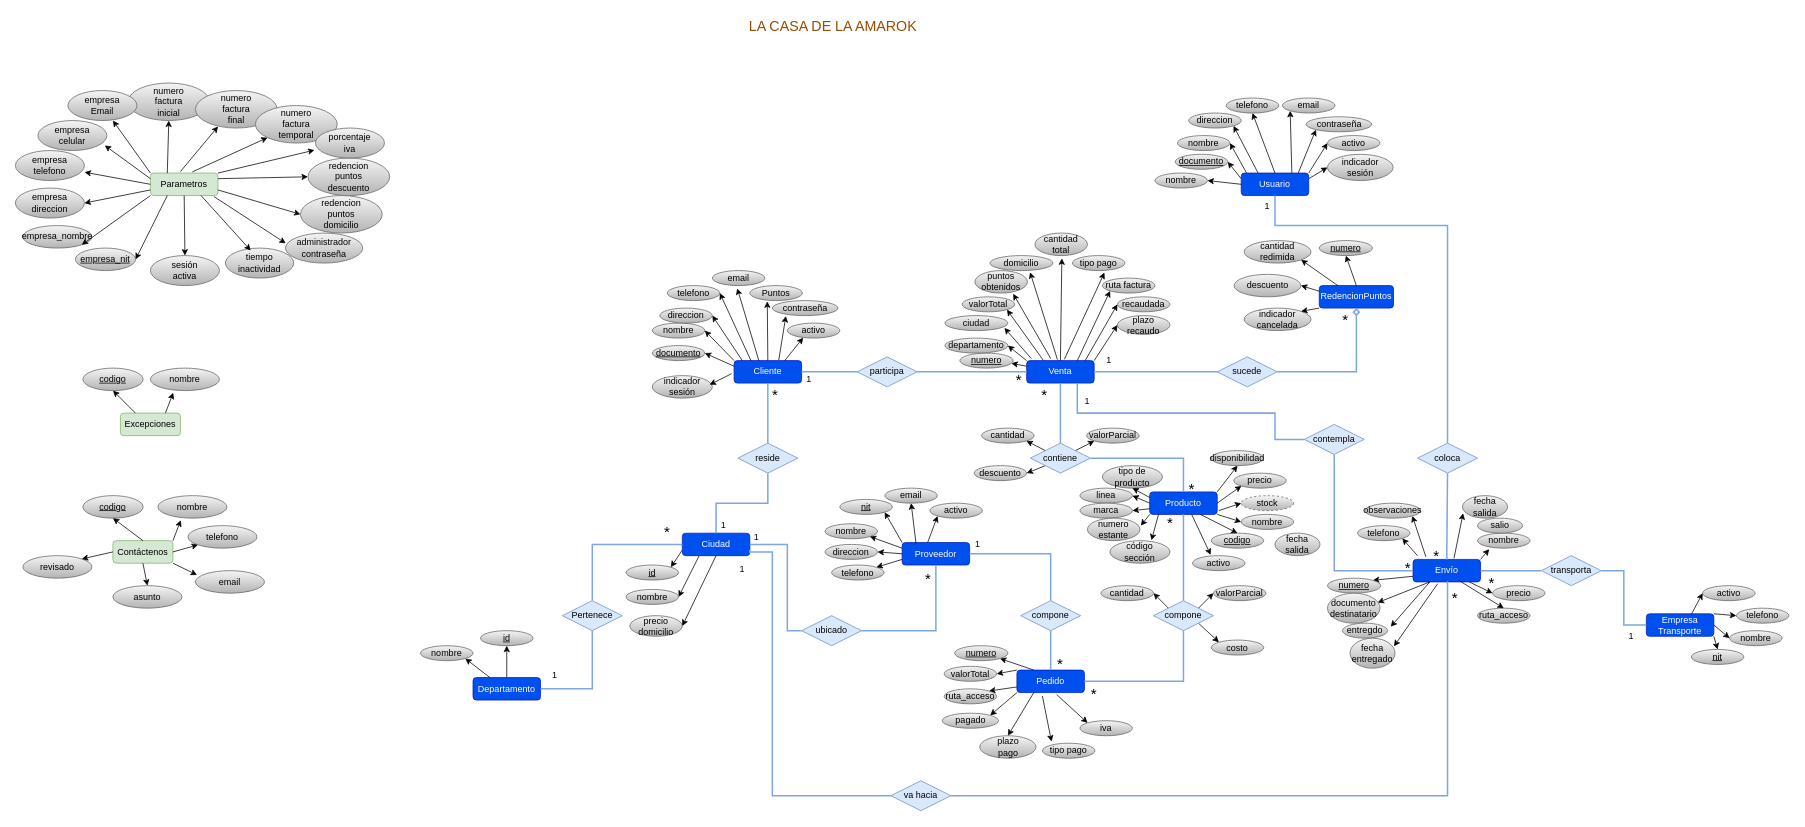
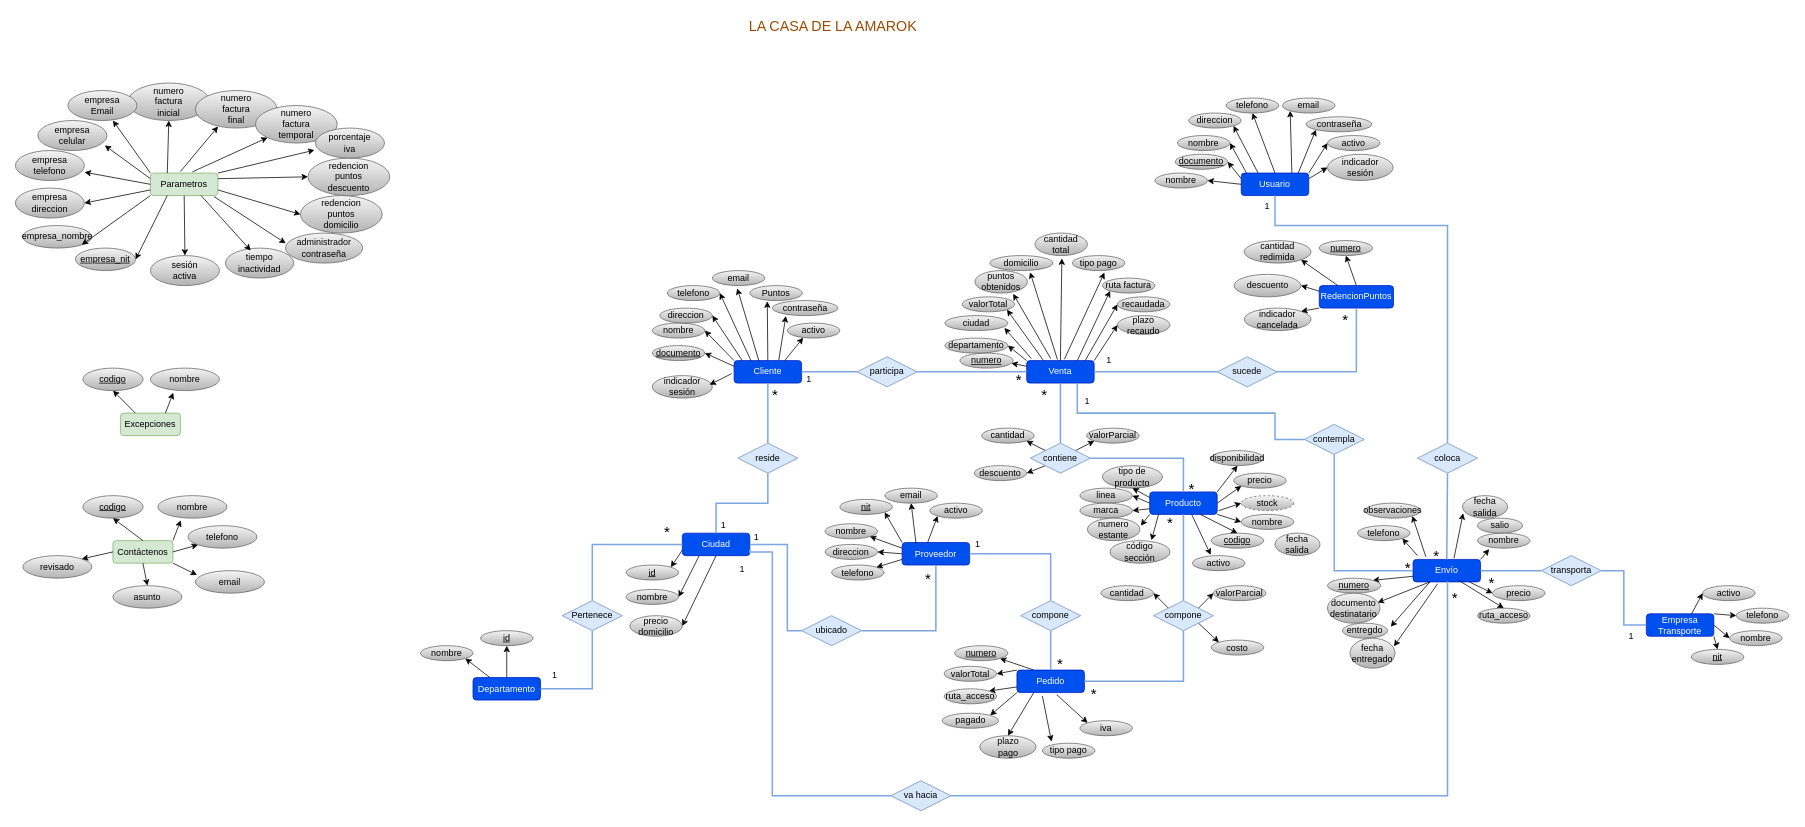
- <mxCell id="199" value="" style="edgeStyle=orthogonalEdgeStyle;fontSize=12;html=1;endArrow=diamond;rounded=0;strokeWidth=2;fontColor=#FFFFFF;entryX=0.5;entryY=1;entryDx=0;entryDy=0;strokeColor=#7EA6E0;endFill=0;exitX=1;exitY=0.5;exitDx=0;exitDy=0;" parent="1" source="197" target="192" edge="1"><mxGeometry width="100" height="100" relative="1" as="geometry"><mxPoint x="1468" y="505" as="sourcePoint" /><mxPoint x="1632" y="505" as="targetPoint" /><Array as="points" /></mxGeometry></mxCell>
+ <mxCell id="199" value="" style="edgeStyle=orthogonalEdgeStyle;fontSize=12;html=1;endArrow=none;rounded=0;strokeWidth=2;fontColor=#FFFFFF;entryX=0.5;entryY=1;entryDx=0;entryDy=0;strokeColor=#7EA6E0;endFill=0;exitX=1;exitY=0.5;exitDx=0;exitDy=0;" parent="1" source="197" target="192" edge="1"><mxGeometry width="100" height="100" relative="1" as="geometry"><mxPoint x="1468" y="505" as="sourcePoint" /><mxPoint x="1632" y="505" as="targetPoint" /><Array as="points" /></mxGeometry></mxCell>
